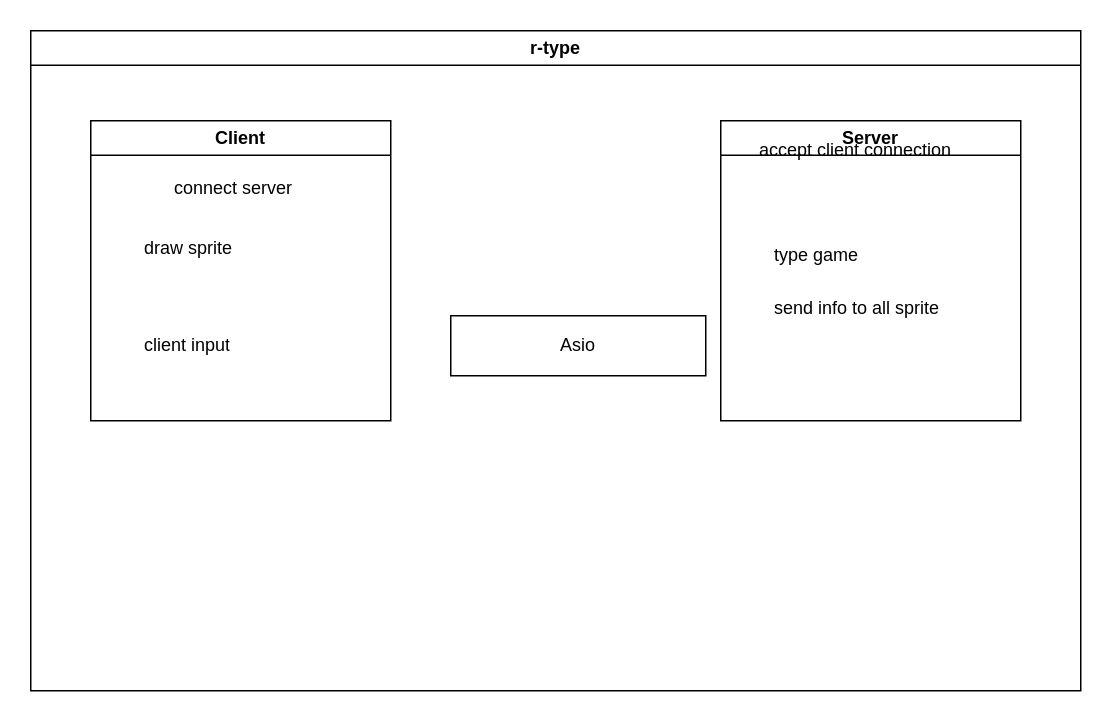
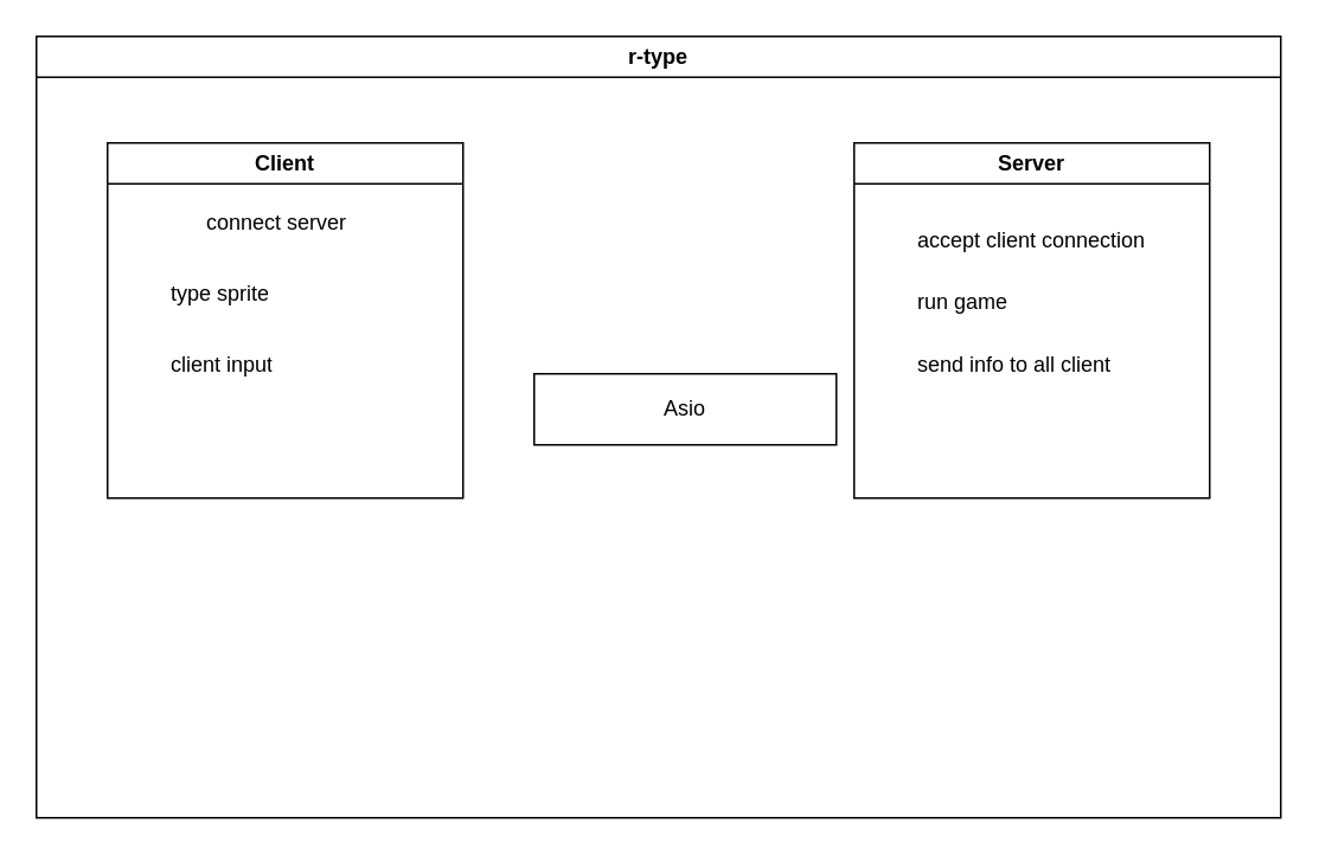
- <mxCell id="8" value="accept client connection" style="text;strokeColor=none;fillColor=none;align=left;verticalAlign=middle;spacingLeft=4;spacingRight=4;overflow=hidden;points=[[0,0.5],[1,0.5]];portConstraint=eastwest;rotatable=0;whiteSpace=wrap;html=1;labelBackgroundColor=none;" vertex="1" parent="7"><mxGeometry x="20" y="5" width="140" height="30" as="geometry" /></mxCell>
+ <mxCell id="8" value="accept client connection" style="text;strokeColor=none;fillColor=none;align=left;verticalAlign=middle;spacingLeft=4;spacingRight=4;overflow=hidden;points=[[0,0.5],[1,0.5]];portConstraint=eastwest;rotatable=0;whiteSpace=wrap;html=1;labelBackgroundColor=none;" vertex="1" parent="7"><mxGeometry x="30" y="40" width="140" height="30" as="geometry" /></mxCell>
- <mxCell id="5" value="draw sprite" style="text;strokeColor=none;fillColor=none;align=left;verticalAlign=middle;spacingLeft=4;spacingRight=4;overflow=hidden;points=[[0,0.5],[1,0.5]];portConstraint=eastwest;rotatable=0;whiteSpace=wrap;html=1;labelBackgroundColor=none;" vertex="1" parent="3"><mxGeometry x="30" y="70" width="140" height="30" as="geometry" /></mxCell>
+ <mxCell id="5" value="type sprite" style="text;strokeColor=none;fillColor=none;align=left;verticalAlign=middle;spacingLeft=4;spacingRight=4;overflow=hidden;points=[[0,0.5],[1,0.5]];portConstraint=eastwest;rotatable=0;whiteSpace=wrap;html=1;labelBackgroundColor=none;" vertex="1" parent="3"><mxGeometry x="30" y="70" width="140" height="30" as="geometry" /></mxCell>
- <mxCell id="9" value="type game" style="text;strokeColor=none;fillColor=none;align=left;verticalAlign=middle;spacingLeft=4;spacingRight=4;overflow=hidden;points=[[0,0.5],[1,0.5]];portConstraint=eastwest;rotatable=0;whiteSpace=wrap;html=1;labelBackgroundColor=none;" vertex="1" parent="7"><mxGeometry x="30" y="75" width="140" height="30" as="geometry" /></mxCell>
+ <mxCell id="9" value="run game" style="text;strokeColor=none;fillColor=none;align=left;verticalAlign=middle;spacingLeft=4;spacingRight=4;overflow=hidden;points=[[0,0.5],[1,0.5]];portConstraint=eastwest;rotatable=0;whiteSpace=wrap;html=1;labelBackgroundColor=none;" vertex="1" parent="7"><mxGeometry x="30" y="75" width="140" height="30" as="geometry" /></mxCell>
- <mxCell id="10" value="send info to all sprite" style="text;strokeColor=none;fillColor=none;align=left;verticalAlign=middle;spacingLeft=4;spacingRight=4;overflow=hidden;points=[[0,0.5],[1,0.5]];portConstraint=eastwest;rotatable=0;whiteSpace=wrap;html=1;labelBackgroundColor=none;" vertex="1" parent="7"><mxGeometry x="30" y="110" width="140" height="30" as="geometry" /></mxCell>
+ <mxCell id="10" value="send info to all client" style="text;strokeColor=none;fillColor=none;align=left;verticalAlign=middle;spacingLeft=4;spacingRight=4;overflow=hidden;points=[[0,0.5],[1,0.5]];portConstraint=eastwest;rotatable=0;whiteSpace=wrap;html=1;labelBackgroundColor=none;" vertex="1" parent="7"><mxGeometry x="30" y="110" width="140" height="30" as="geometry" /></mxCell>
- <mxCell id="6" value="client input" style="text;strokeColor=none;fillColor=none;align=left;verticalAlign=middle;spacingLeft=4;spacingRight=4;overflow=hidden;points=[[0,0.5],[1,0.5]];portConstraint=eastwest;rotatable=0;whiteSpace=wrap;html=1;labelBackgroundColor=none;" vertex="1" parent="3"><mxGeometry x="30" y="135" width="140" height="30" as="geometry" /></mxCell>
+ <mxCell id="6" value="client input" style="text;strokeColor=none;fillColor=none;align=left;verticalAlign=middle;spacingLeft=4;spacingRight=4;overflow=hidden;points=[[0,0.5],[1,0.5]];portConstraint=eastwest;rotatable=0;whiteSpace=wrap;html=1;labelBackgroundColor=none;" vertex="1" parent="3"><mxGeometry x="30" y="110" width="140" height="30" as="geometry" /></mxCell>
